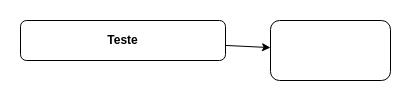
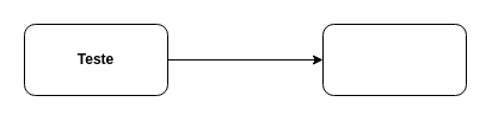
- <mxCell id="3" value="Teste" style="rounded=1;whiteSpace=wrap;html=1;fontStyle=1" vertex="1" parent="1"><mxGeometry x="20" y="20" width="205" height="40" as="geometry" /></mxCell>
+ <mxCell id="3" value="Teste" style="rounded=1;whiteSpace=wrap;html=1;fontStyle=1" vertex="1" parent="1"><mxGeometry x="20" y="20" width="120" height="60" as="geometry" /></mxCell>
